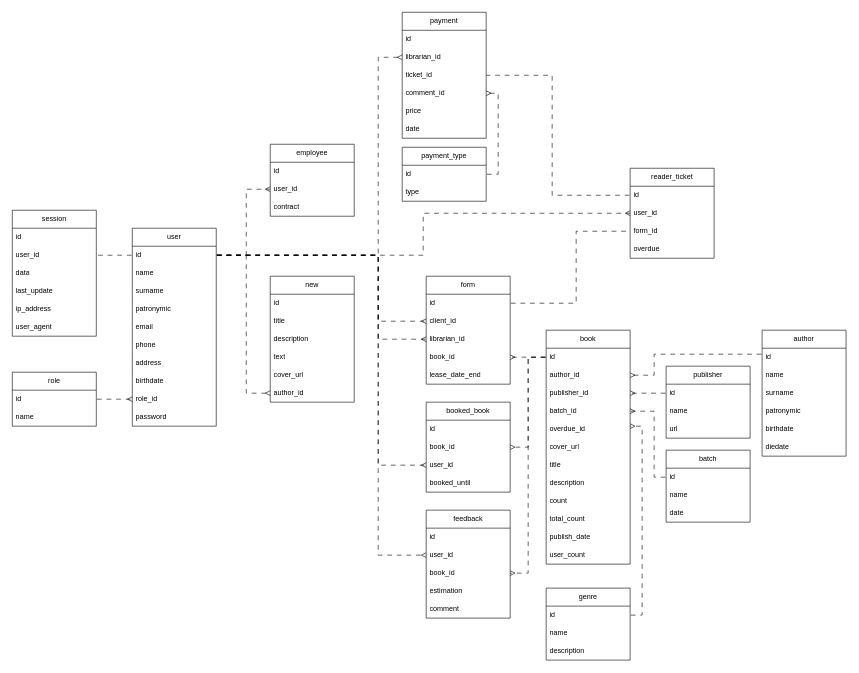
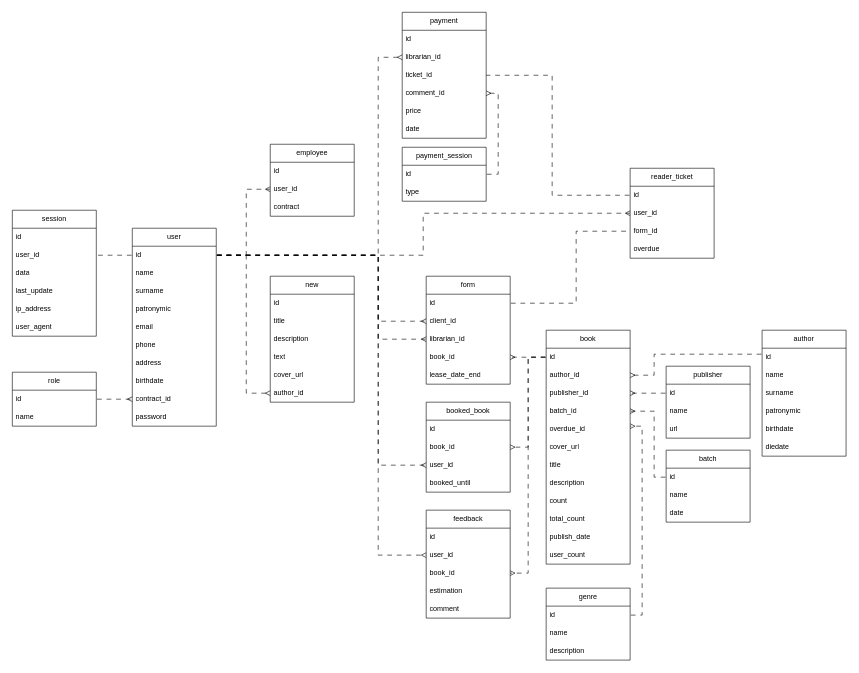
- <mxCell id="64" value="&lt;span style=&quot;white-space-collapse: preserve;&quot;&gt;payment_type&lt;/span&gt;" style="swimlane;fontStyle=0;childLayout=stackLayout;horizontal=1;startSize=30;horizontalStack=0;resizeParent=1;resizeParentMax=0;resizeLast=0;collapsible=1;marginBottom=0;whiteSpace=wrap;html=1;" parent="1" vertex="1"><mxGeometry x="670" y="245" width="140" height="90" as="geometry" /></mxCell>
+ <mxCell id="64" value="&lt;span style=&quot;white-space-collapse: preserve;&quot;&gt;payment_session&lt;/span&gt;" style="swimlane;fontStyle=0;childLayout=stackLayout;horizontal=1;startSize=30;horizontalStack=0;resizeParent=1;resizeParentMax=0;resizeLast=0;collapsible=1;marginBottom=0;whiteSpace=wrap;html=1;" parent="1" vertex="1"><mxGeometry x="670" y="245" width="140" height="90" as="geometry" /></mxCell>
- <mxCell id="11" value="role_id" style="text;strokeColor=none;fillColor=none;align=left;verticalAlign=middle;spacingLeft=4;spacingRight=4;overflow=hidden;points=[[0,0.5],[1,0.5]];portConstraint=eastwest;rotatable=0;whiteSpace=wrap;html=1;" parent="2" vertex="1"><mxGeometry y="270" width="140" height="30" as="geometry" /></mxCell>
+ <mxCell id="11" value="contract_id" style="text;strokeColor=none;fillColor=none;align=left;verticalAlign=middle;spacingLeft=4;spacingRight=4;overflow=hidden;points=[[0,0.5],[1,0.5]];portConstraint=eastwest;rotatable=0;whiteSpace=wrap;html=1;" parent="2" vertex="1"><mxGeometry y="270" width="140" height="30" as="geometry" /></mxCell>
